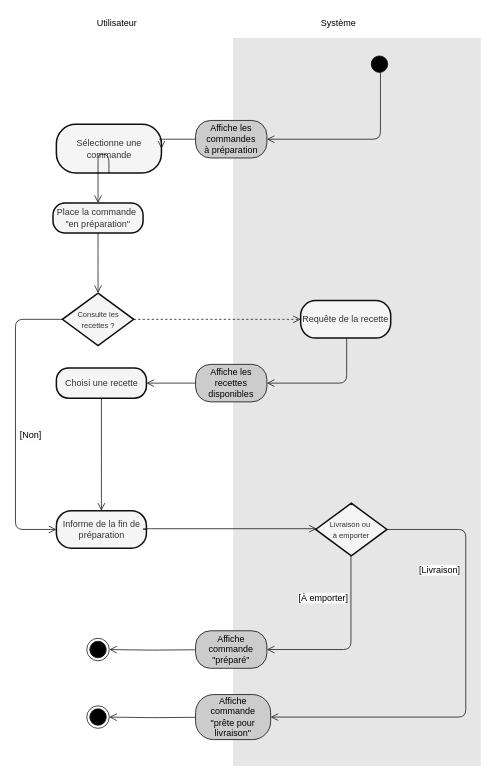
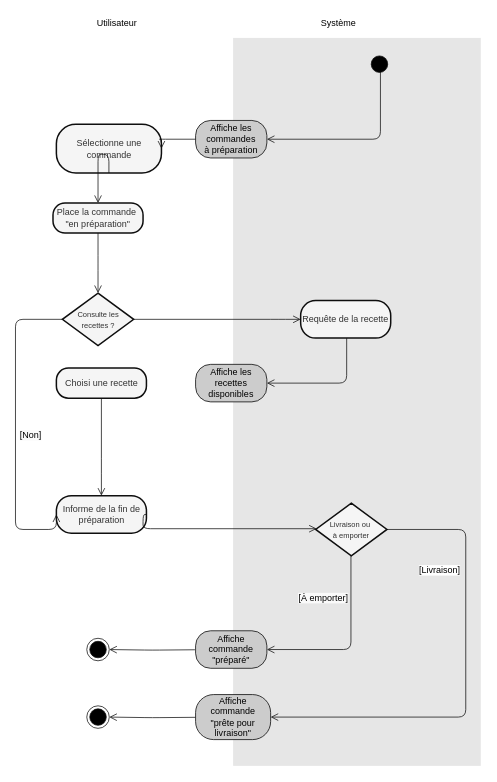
- <mxCell id="29" value="" style="edgeStyle=orthogonalEdgeStyle;html=1;verticalAlign=bottom;endArrow=open;endSize=8;strokeColor=#0F0F0F;exitX=1;exitY=0.5;exitDx=0;exitDy=0;entryX=0;entryY=0.5;entryDx=0;entryDy=0;dashed=1;" edge="1" parent="1" source="26" target="30"><mxGeometry relative="1" as="geometry"><mxPoint x="270" y="370" as="targetPoint" /><mxPoint x="200" y="625" as="sourcePoint" /><Array as="points"><mxPoint x="370" y="425" /><mxPoint x="370" y="425" /></Array></mxGeometry></mxCell>
+ <mxCell id="29" value="" style="edgeStyle=orthogonalEdgeStyle;html=1;verticalAlign=bottom;endArrow=open;endSize=8;strokeColor=#0F0F0F;exitX=1;exitY=0.5;exitDx=0;exitDy=0;entryX=0;entryY=0.5;entryDx=0;entryDy=0;" edge="1" parent="1" source="26" target="30"><mxGeometry relative="1" as="geometry"><mxPoint x="270" y="370" as="targetPoint" /><mxPoint x="200" y="625" as="sourcePoint" /><Array as="points"><mxPoint x="370" y="425" /><mxPoint x="370" y="425" /></Array></mxGeometry></mxCell>
- <mxCell id="34" value="" style="edgeStyle=orthogonalEdgeStyle;html=1;verticalAlign=bottom;endArrow=open;endSize=8;strokeColor=#0F0F0F;exitX=0;exitY=0.5;exitDx=0;exitDy=0;entryX=1;entryY=0.5;entryDx=0;entryDy=0;" edge="1" parent="1" source="31" target="33"><mxGeometry relative="1" as="geometry"><mxPoint x="365" y="520" as="targetPoint" /><mxPoint x="471.32" y="460" as="sourcePoint" /><Array as="points"><mxPoint x="230" y="510" /><mxPoint x="230" y="510" /></Array></mxGeometry></mxCell>
- <mxCell id="10" value="Informe de la fin de préparation" style="rounded=1;whiteSpace=wrap;html=1;arcSize=40;fillColor=#f5f5f5;shadow=0;sketch=0;fontColor=#333333;strokeWidth=2;strokeColor=#0F0F0F;" vertex="1" parent="1"><mxGeometry x="74.5" y="680" width="120" height="50" as="geometry" /></mxCell>
+ <mxCell id="10" value="Informe de la fin de préparation" style="rounded=1;whiteSpace=wrap;html=1;arcSize=40;fillColor=#f5f5f5;shadow=0;sketch=0;fontColor=#333333;strokeWidth=2;strokeColor=#0F0F0F;" vertex="1" parent="1"><mxGeometry x="74.5" y="660" width="120" height="50" as="geometry" /></mxCell>
